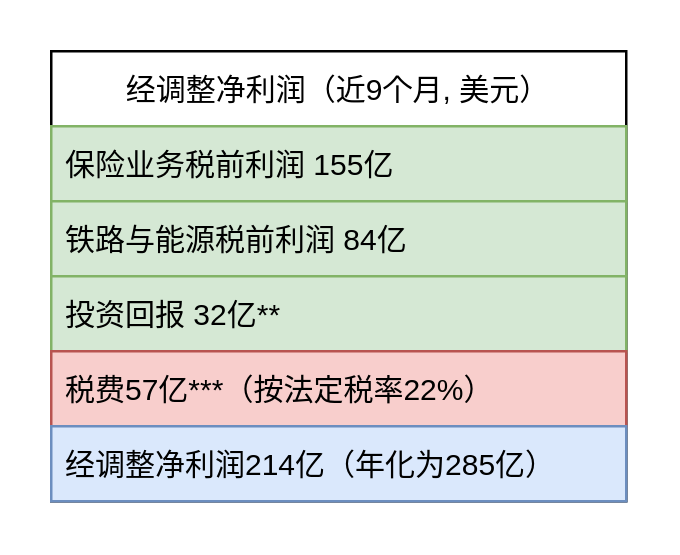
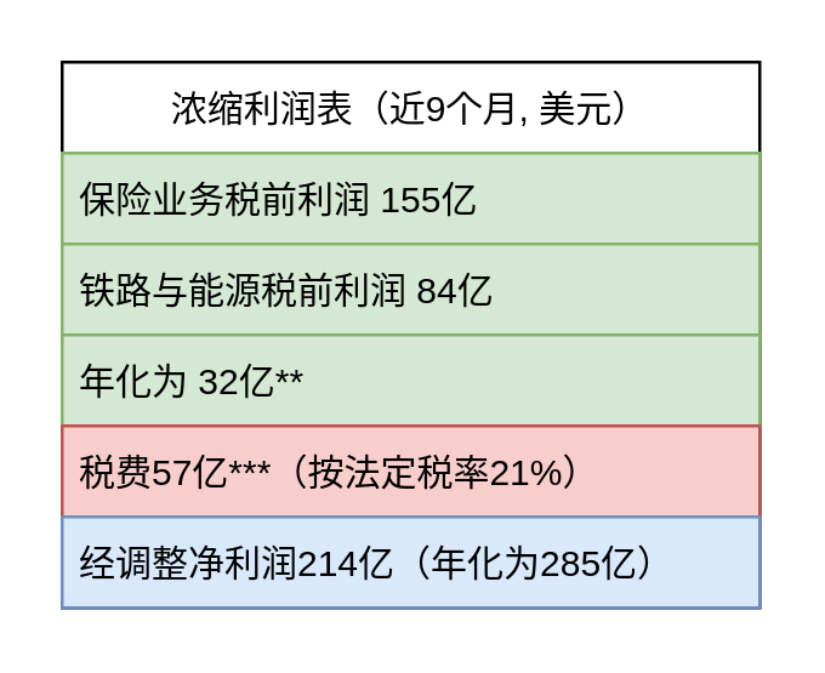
- <mxCell id="2" value="经调整净利润（近9个月, 美元）" style="swimlane;fontStyle=0;childLayout=stackLayout;horizontal=1;startSize=30;horizontalStack=0;resizeParent=1;resizeParentMax=0;resizeLast=0;collapsible=1;marginBottom=0;" parent="1" vertex="1"><mxGeometry x="20" y="20" width="230" height="180" as="geometry" /></mxCell>
+ <mxCell id="2" value="浓缩利润表（近9个月, 美元）" style="swimlane;fontStyle=0;childLayout=stackLayout;horizontal=1;startSize=30;horizontalStack=0;resizeParent=1;resizeParentMax=0;resizeLast=0;collapsible=1;marginBottom=0;" parent="1" vertex="1"><mxGeometry x="20" y="20" width="230" height="180" as="geometry" /></mxCell>
- <mxCell id="5" value="投资回报 32亿**" style="text;strokeColor=#82b366;fillColor=#d5e8d4;align=left;verticalAlign=middle;spacingLeft=4;spacingRight=4;overflow=hidden;points=[[0,0.5],[1,0.5]];portConstraint=eastwest;rotatable=0;" parent="2" vertex="1"><mxGeometry y="90" width="230" height="30" as="geometry" /></mxCell>
+ <mxCell id="5" value="年化为 32亿**" style="text;strokeColor=#82b366;fillColor=#d5e8d4;align=left;verticalAlign=middle;spacingLeft=4;spacingRight=4;overflow=hidden;points=[[0,0.5],[1,0.5]];portConstraint=eastwest;rotatable=0;" parent="2" vertex="1"><mxGeometry y="90" width="230" height="30" as="geometry" /></mxCell>
- <mxCell id="6" value="税费57亿***（按法定税率22%）" style="text;strokeColor=#b85450;fillColor=#f8cecc;align=left;verticalAlign=middle;spacingLeft=4;spacingRight=4;overflow=hidden;points=[[0,0.5],[1,0.5]];portConstraint=eastwest;rotatable=0;" parent="2" vertex="1"><mxGeometry y="120" width="230" height="30" as="geometry" /></mxCell>
+ <mxCell id="6" value="税费57亿***（按法定税率21%）" style="text;strokeColor=#b85450;fillColor=#f8cecc;align=left;verticalAlign=middle;spacingLeft=4;spacingRight=4;overflow=hidden;points=[[0,0.5],[1,0.5]];portConstraint=eastwest;rotatable=0;" parent="2" vertex="1"><mxGeometry y="120" width="230" height="30" as="geometry" /></mxCell>
